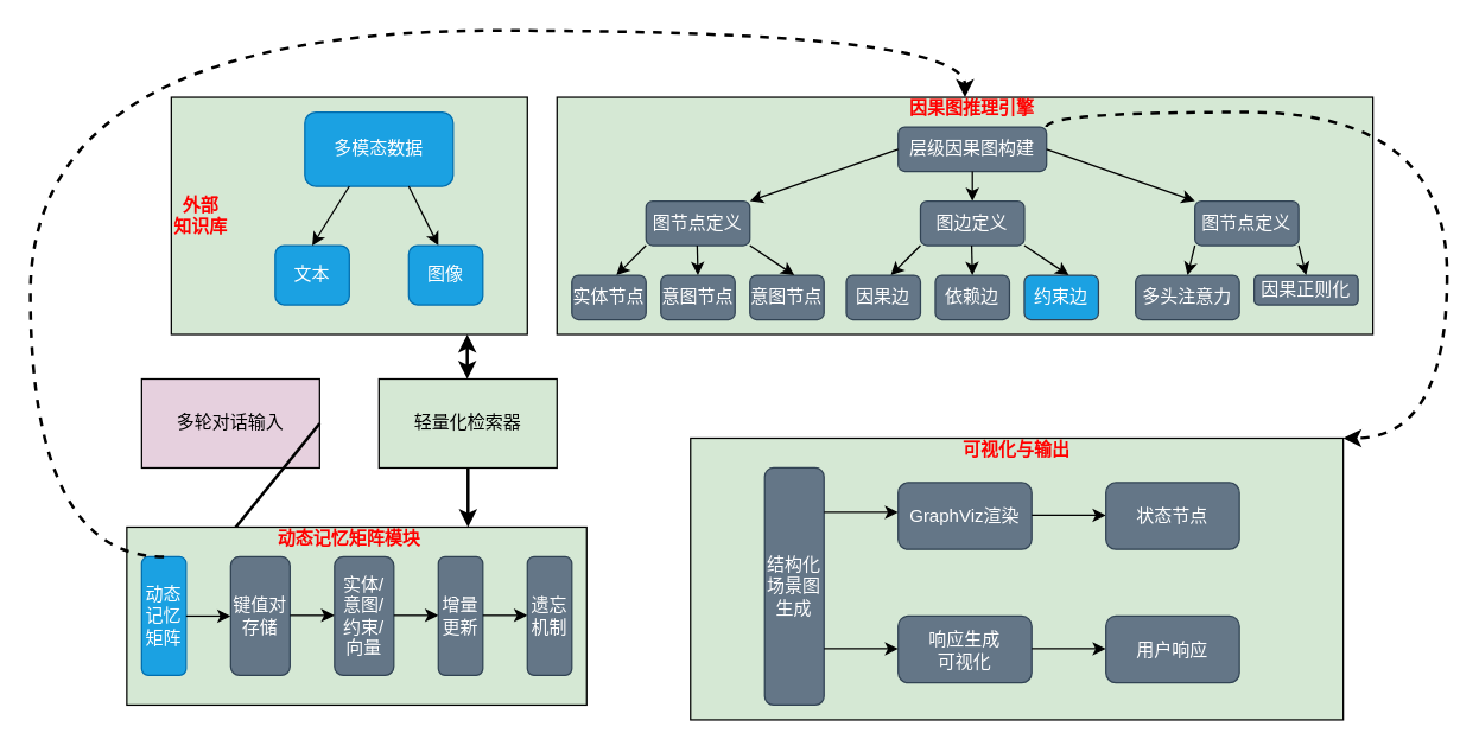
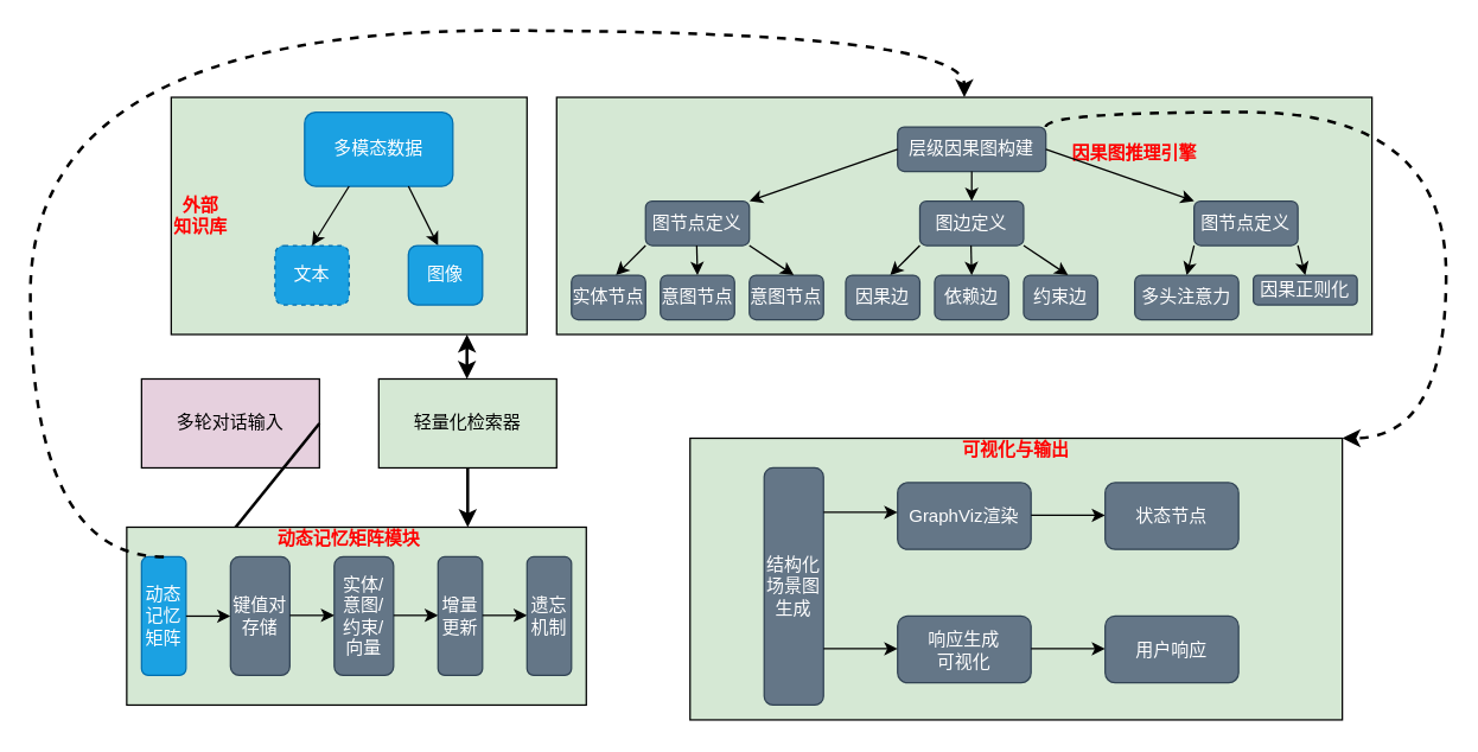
- <mxCell id="26" value="&lt;font color=&quot;#ff0000&quot;&gt;&lt;b&gt;因果图推理引擎&lt;/b&gt;&lt;/font&gt;" style="text;strokeColor=none;align=center;fillColor=none;html=1;verticalAlign=middle;whiteSpace=wrap;rounded=0;movable=0;resizable=0;rotatable=0;deletable=0;editable=0;locked=1;connectable=0;" vertex="1" parent="1"><mxGeometry x="605" y="65" width="100" height="15" as="geometry" /></mxCell>
+ <mxCell id="26" value="&lt;font color=&quot;#ff0000&quot;&gt;&lt;b&gt;因果图推理引擎&lt;/b&gt;&lt;/font&gt;" style="text;strokeColor=none;align=center;fillColor=none;html=1;verticalAlign=middle;whiteSpace=wrap;rounded=0;movable=0;resizable=0;rotatable=0;deletable=0;editable=0;locked=1;connectable=0;" vertex="1" parent="1"><mxGeometry x="715" y="95" width="100" height="15" as="geometry" /></mxCell>
- <mxCell id="10" value="文本" style="rounded=1;whiteSpace=wrap;html=1;fillColor=#1ba1e2;fontColor=#ffffff;strokeColor=#006EAF;" vertex="1" parent="1"><mxGeometry x="185" y="165" width="50" height="40" as="geometry" /></mxCell>
+ <mxCell id="10" value="文本" style="rounded=1;whiteSpace=wrap;html=1;fillColor=#1ba1e2;fontColor=#ffffff;strokeColor=#006EAF;dashed=1;" vertex="1" parent="1"><mxGeometry x="185" y="165" width="50" height="40" as="geometry" /></mxCell>
- <mxCell id="42" value="约束边" style="rounded=1;whiteSpace=wrap;html=1;fillColor=#1ba1e2;fontColor=#ffffff;strokeColor=#314354;" vertex="1" parent="1"><mxGeometry x="690" y="185" width="50" height="30" as="geometry" /></mxCell>
+ <mxCell id="42" value="约束边" style="rounded=1;whiteSpace=wrap;html=1;fillColor=#647687;fontColor=#ffffff;strokeColor=#314354;" vertex="1" parent="1"><mxGeometry x="690" y="185" width="50" height="30" as="geometry" /></mxCell>
